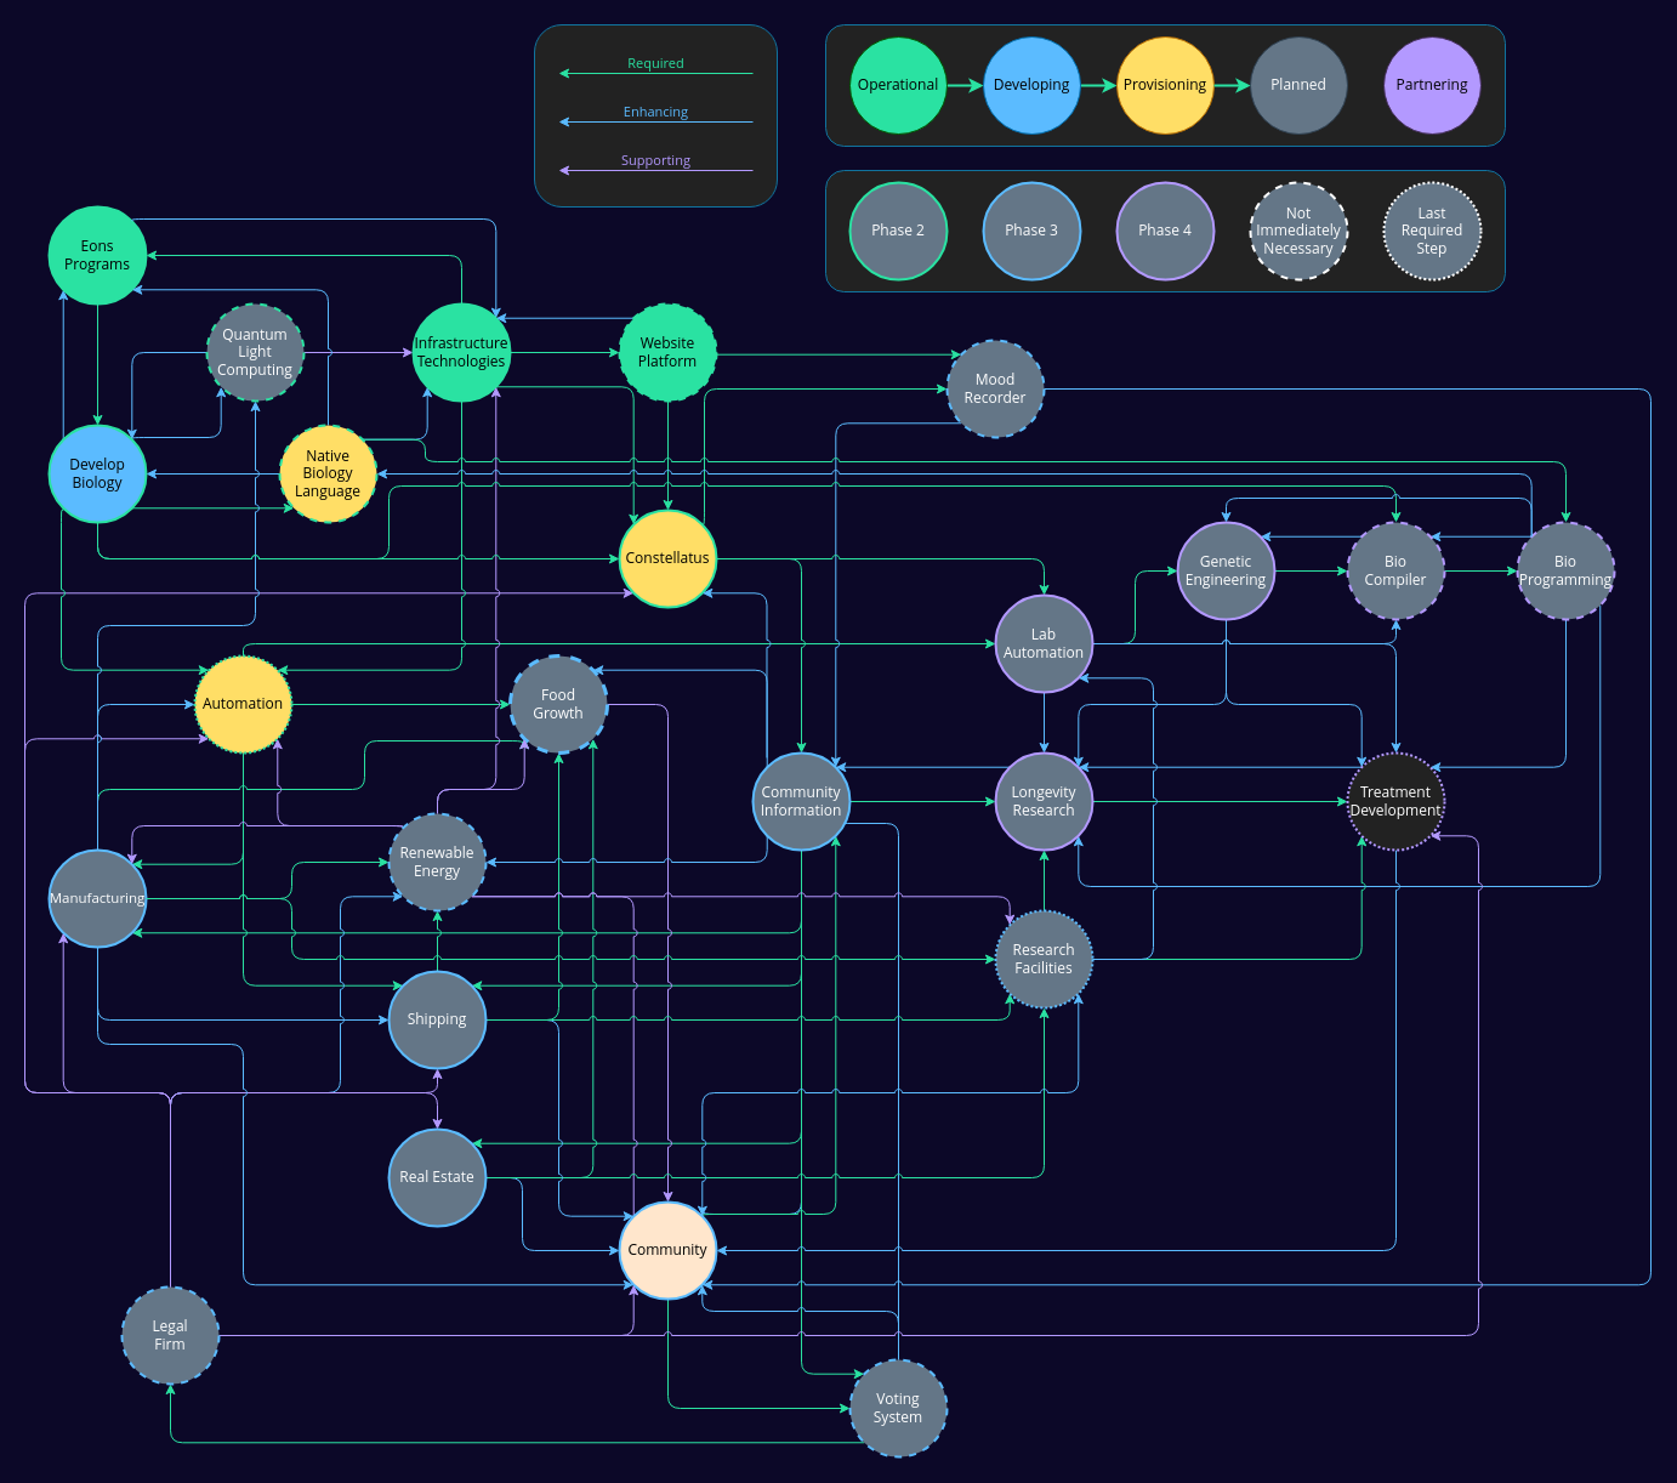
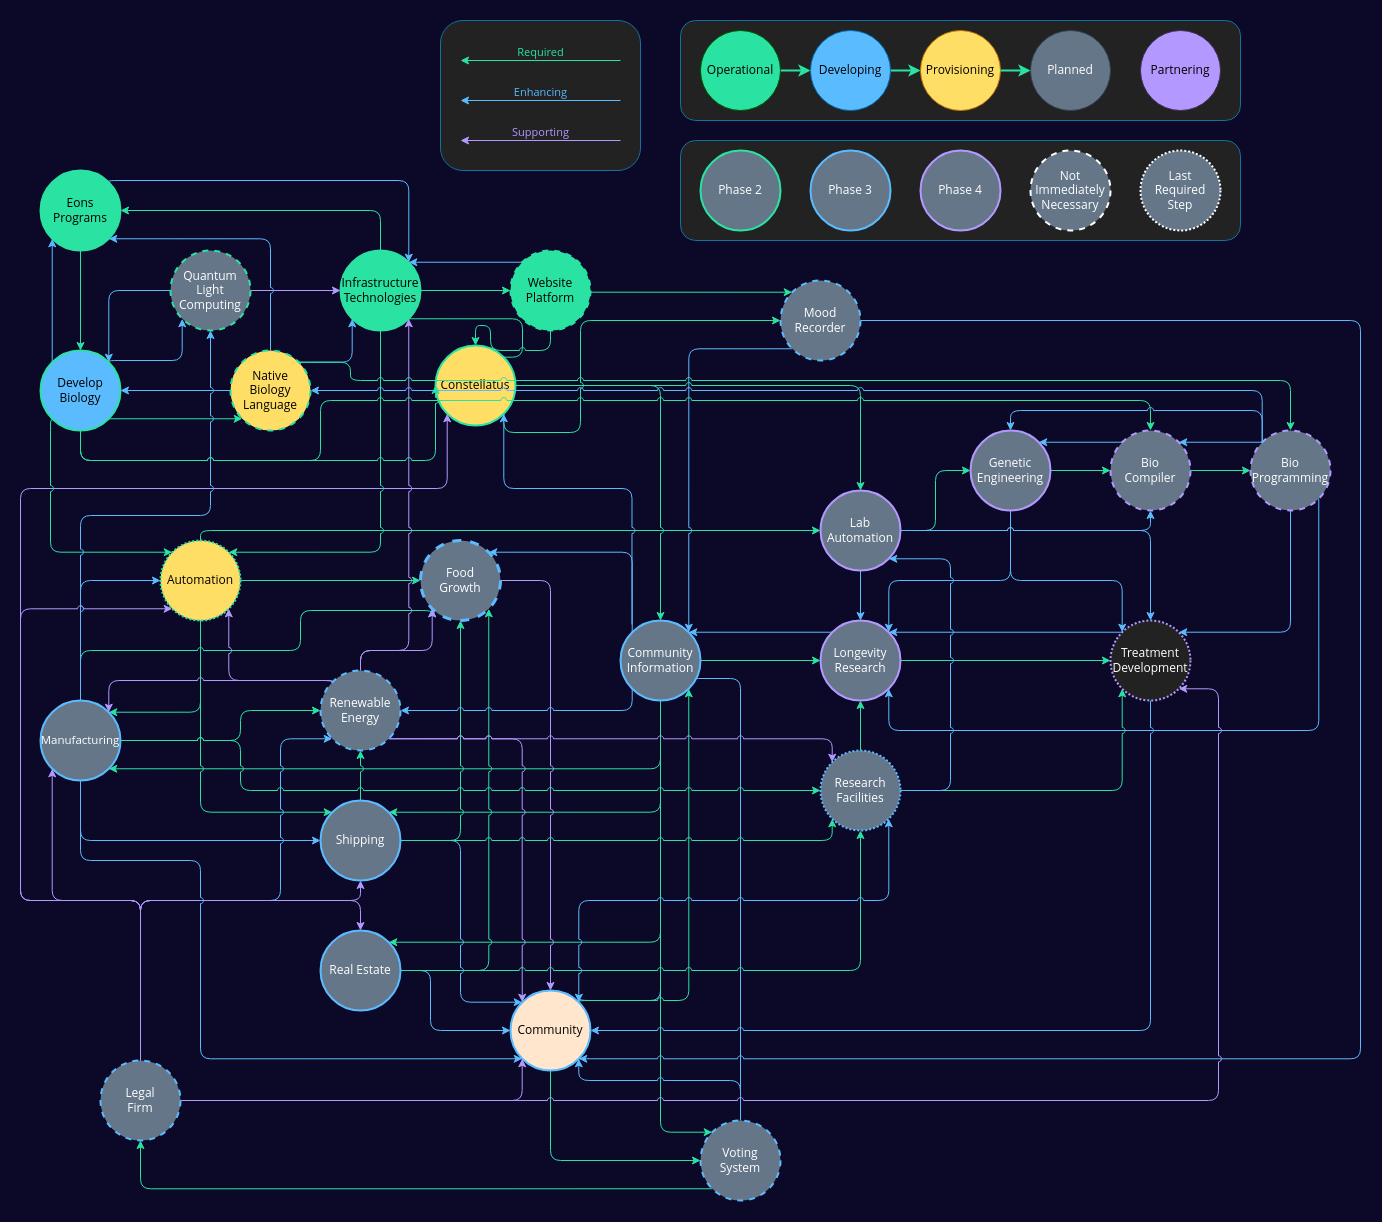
- <mxCell id="46" value="Constellatus" style="ellipse;whiteSpace=wrap;html=1;aspect=fixed;fillColor=#ffde66;strokeColor=#2AE2A2;fontFamily=Open Sans;fontSource=https%3A%2F%2Ffonts.googleapis.com%2Fcss%3Ffamily%3DOpen%2BSans;fontColor=#000000;strokeWidth=2;" parent="1" vertex="1"><mxGeometry x="510" y="420" width="80" height="80" as="geometry" /></mxCell>
+ <mxCell id="46" value="Constellatus" style="ellipse;whiteSpace=wrap;html=1;aspect=fixed;fillColor=#ffde66;strokeColor=#2AE2A2;fontFamily=Open Sans;fontSource=https%3A%2F%2Ffonts.googleapis.com%2Fcss%3Ffamily%3DOpen%2BSans;fontColor=#000000;strokeWidth=2;" parent="1" vertex="1"><mxGeometry x="435" y="345" width="80" height="80" as="geometry" /></mxCell>
- <mxCell id="15" style="edgeStyle=orthogonalEdgeStyle;rounded=1;jumpStyle=arc;orthogonalLoop=1;jettySize=auto;html=1;exitX=1;exitY=1;exitDx=0;exitDy=0;entryX=0;entryY=0;entryDx=0;entryDy=0;strokeColor=#B399FF;fontFamily=Open Sans;fontSource=https%3A%2F%2Ffonts.googleapis.com%2Fcss%3Ffamily%3DOpen%2BSans;labelBackgroundColor=none;verticalAlign=bottom;fontColor=#B399FF;endArrow=none;" parent="1" source="72" target="59" edge="1"><mxGeometry relative="1" as="geometry"><Array as="points"><mxPoint x="522" y="738" /></Array></mxGeometry></mxCell>
+ <mxCell id="15" style="edgeStyle=orthogonalEdgeStyle;rounded=1;jumpStyle=arc;orthogonalLoop=1;jettySize=auto;html=1;exitX=1;exitY=1;exitDx=0;exitDy=0;entryX=0;entryY=0;entryDx=0;entryDy=0;strokeColor=#B399FF;fontFamily=Open Sans;fontSource=https%3A%2F%2Ffonts.googleapis.com%2Fcss%3Ffamily%3DOpen%2BSans;labelBackgroundColor=none;verticalAlign=bottom;fontColor=#B399FF;" parent="1" source="72" target="59" edge="1"><mxGeometry relative="1" as="geometry"><Array as="points"><mxPoint x="522" y="738" /></Array></mxGeometry></mxCell>
